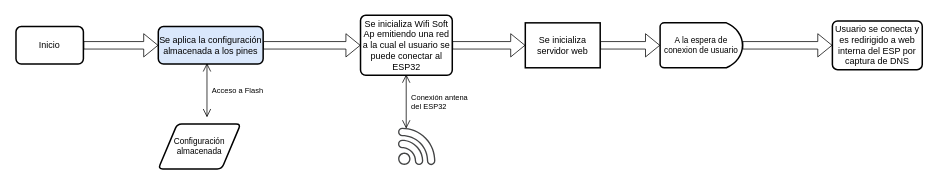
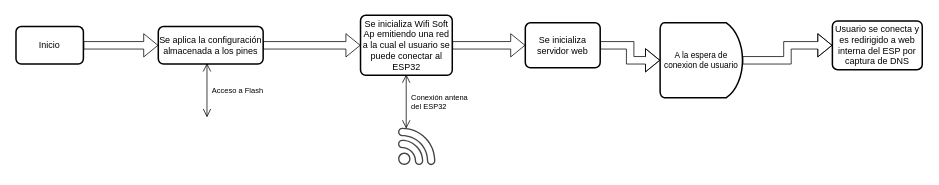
- <mxCell id="8" value="Se aplica la configuración almacenada a los pines" style="rounded=1;whiteSpace=wrap;html=1;absoluteArcSize=1;arcSize=14;strokeWidth=2;fillColor=#dae8fc;" parent="1" vertex="1"><mxGeometry x="210" y="35" width="140" height="50" as="geometry" /></mxCell>
+ <mxCell id="8" value="Se aplica la configuración almacenada a los pines" style="rounded=1;whiteSpace=wrap;html=1;absoluteArcSize=1;arcSize=14;strokeWidth=2;" parent="1" vertex="1"><mxGeometry x="210" y="35" width="140" height="50" as="geometry" /></mxCell>
- <mxCell id="6" value="Se inicializa servidor web" style="whiteSpace=wrap;html=1;absoluteArcSize=1;arcSize=14;strokeWidth=2;rounded=0;" parent="1" vertex="1"><mxGeometry x="700" y="30" width="100" height="60" as="geometry" /></mxCell>
+ <mxCell id="6" value="Se inicializa servidor web" style="rounded=1;whiteSpace=wrap;html=1;absoluteArcSize=1;arcSize=14;strokeWidth=2;" parent="1" vertex="1"><mxGeometry x="700" y="30" width="100" height="60" as="geometry" /></mxCell>
- <mxCell id="15" value="A la espera de conexion de usuario" style="strokeWidth=2;html=1;shape=mxgraph.flowchart.delay;whiteSpace=wrap;fontFamily=Helvetica;fontSize=11;fontColor=default;labelBackgroundColor=none;" parent="1" vertex="1"><mxGeometry x="880" y="30" width="110" height="60" as="geometry" /></mxCell>
+ <mxCell id="15" value="A la espera de conexion de usuario" style="strokeWidth=2;html=1;shape=mxgraph.flowchart.delay;whiteSpace=wrap;fontFamily=Helvetica;fontSize=11;fontColor=default;labelBackgroundColor=none;" parent="1" vertex="1"><mxGeometry x="880" y="30" width="110" height="100" as="geometry" /></mxCell>
- <mxCell id="10" value="Configuración almacenada" style="shape=parallelogram;html=1;strokeWidth=2;perimeter=parallelogramPerimeter;whiteSpace=wrap;rounded=1;arcSize=12;size=0.23;fontFamily=Helvetica;fontSize=11;fontColor=default;labelBackgroundColor=none;" parent="1" vertex="1"><mxGeometry x="210" y="165" width="110" height="60" as="geometry" /></mxCell>
